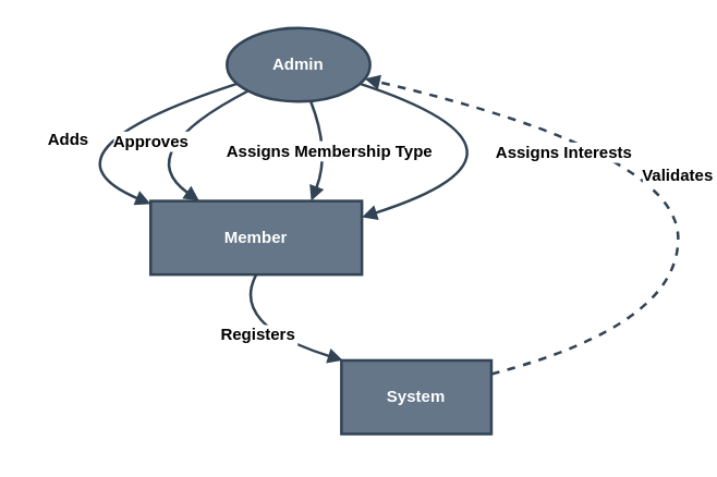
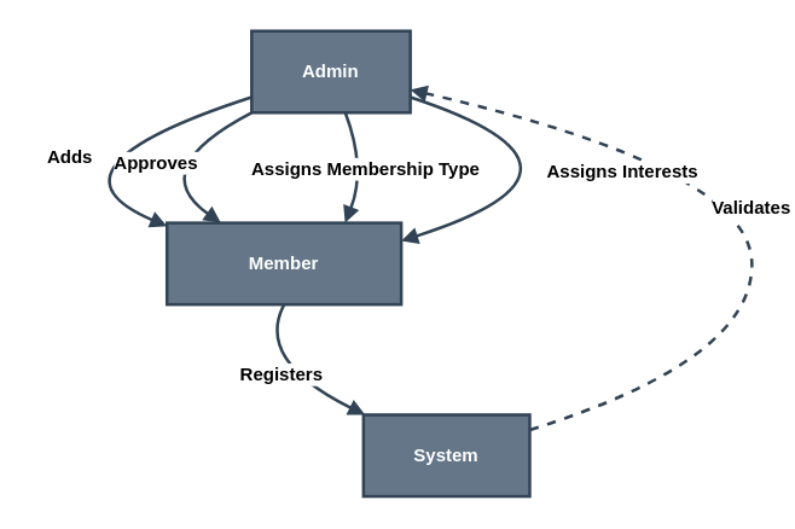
- <mxCell id="2" value="Admin" style="ellipse;whiteSpace=wrap;strokeWidth=2;fontStyle=1;fontSize=12;fillColor=#647687;fontColor=#ffffff;strokeColor=#314354;" vertex="1" parent="1"><mxGeometry x="166" y="20" width="105" height="54" as="geometry" /></mxCell>
+ <mxCell id="2" value="Admin" style="whiteSpace=wrap;strokeWidth=2;fontStyle=1;fontSize=12;fillColor=#647687;fontColor=#ffffff;strokeColor=#314354;" vertex="1" parent="1"><mxGeometry x="166" y="20" width="105" height="54" as="geometry" /></mxCell>
- <mxCell id="4" value="System" style="whiteSpace=wrap;strokeWidth=2;fontStyle=1;fontSize=12;fillColor=#647687;fontColor=#ffffff;strokeColor=#314354;" vertex="1" parent="1"><mxGeometry x="250" y="264" width="110" height="54" as="geometry" /></mxCell>
+ <mxCell id="4" value="System" style="whiteSpace=wrap;strokeWidth=2;fontStyle=1;fontSize=12;fillColor=#647687;fontColor=#ffffff;strokeColor=#314354;" vertex="1" parent="1"><mxGeometry x="240" y="274" width="110" height="54" as="geometry" /></mxCell>
